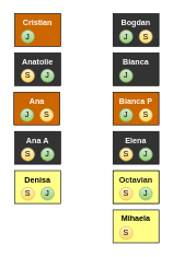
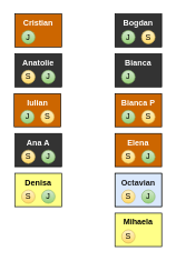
- <mxCell id="33" value="Ana" style="rounded=0;whiteSpace=wrap;html=1;fillColor=#CC6600;fontStyle=1;fontColor=#FFFFFF;verticalAlign=top;" vertex="1" parent="32"><mxGeometry width="70" height="50" as="geometry" /></mxCell>
+ <mxCell id="33" value="Iulian" style="rounded=0;whiteSpace=wrap;html=1;fillColor=#CC6600;fontStyle=1;fontColor=#FFFFFF;verticalAlign=top;" vertex="1" parent="32"><mxGeometry width="70" height="50" as="geometry" /></mxCell>
- <mxCell id="14" value="Elena" style="rounded=0;whiteSpace=wrap;html=1;fillColor=#333333;fontStyle=1;fontColor=#FFFFFF;verticalAlign=top;" vertex="1" parent="13"><mxGeometry width="70" height="50" as="geometry" /></mxCell>
+ <mxCell id="14" value="Elena" style="rounded=0;whiteSpace=wrap;html=1;fillColor=#CC6600;fontStyle=1;fontColor=#FFFFFF;verticalAlign=top;" vertex="1" parent="13"><mxGeometry width="70" height="50" as="geometry" /></mxCell>
- <mxCell id="37" value="&lt;font color=&quot;#1a1a1a&quot;&gt;Octavian&lt;/font&gt;" style="rounded=0;whiteSpace=wrap;html=1;fontStyle=1;fontColor=#FFFFFF;verticalAlign=top;fillColor=#FFFF88;" vertex="1" parent="36"><mxGeometry width="70" height="50" as="geometry" /></mxCell>
+ <mxCell id="37" value="&lt;font color=&quot;#1a1a1a&quot;&gt;Octavian&lt;/font&gt;" style="rounded=0;whiteSpace=wrap;html=1;fontStyle=1;fontColor=#FFFFFF;verticalAlign=top;fillColor=#dae8fc;" vertex="1" parent="36"><mxGeometry width="70" height="50" as="geometry" /></mxCell>
